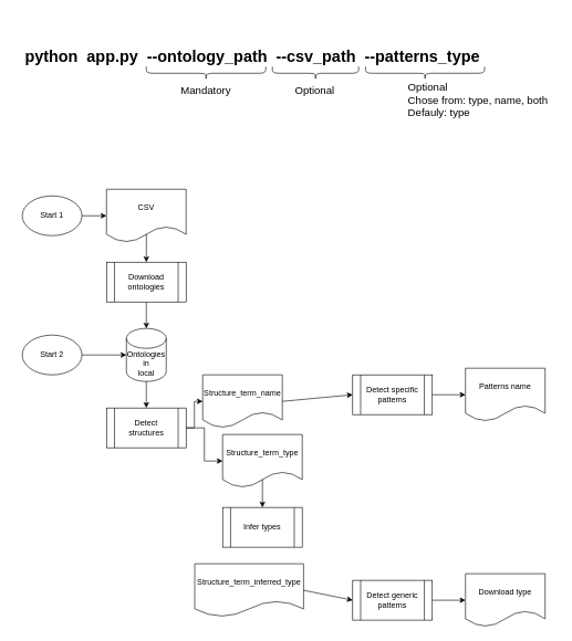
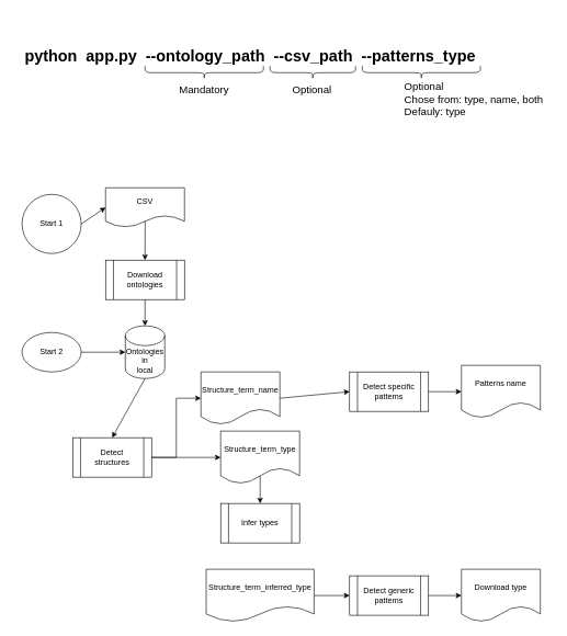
- <mxCell id="24" value="Start 1" style="ellipse;whiteSpace=wrap;html=1;" parent="1" vertex="1"><mxGeometry x="33" y="295" width="90" height="60" as="geometry" /></mxCell>
+ <mxCell id="24" value="Start 1" style="ellipse;whiteSpace=wrap;html=1;" parent="1" vertex="1"><mxGeometry x="33" y="295" width="90" height="90" as="geometry" /></mxCell>
- <mxCell id="3" value="CSV" style="shape=document;whiteSpace=wrap;html=1;boundedLbl=1;" parent="1" vertex="1"><mxGeometry x="160" y="285" width="120" height="80" as="geometry" /></mxCell>
+ <mxCell id="3" value="CSV" style="shape=document;whiteSpace=wrap;html=1;boundedLbl=1;" parent="1" vertex="1"><mxGeometry x="160" y="285" width="120" height="60" as="geometry" /></mxCell>
- <mxCell id="9" value="Detect&lt;br&gt;structures" style="shape=process;whiteSpace=wrap;html=1;backgroundOutline=1;" parent="1" vertex="1"><mxGeometry x="160" y="615" width="120" height="60" as="geometry" /></mxCell>
+ <mxCell id="9" value="Detect&lt;br&gt;structures" style="shape=process;whiteSpace=wrap;html=1;backgroundOutline=1;" parent="1" vertex="1"><mxGeometry x="110" y="665" width="120" height="60" as="geometry" /></mxCell>
- <mxCell id="15" value="Structure_term_inferred_type" style="shape=document;whiteSpace=wrap;html=1;boundedLbl=1;" parent="1" vertex="1"><mxGeometry x="293" y="850" width="164" height="80" as="geometry" /></mxCell>
+ <mxCell id="15" value="Structure_term_inferred_type" style="shape=document;whiteSpace=wrap;html=1;boundedLbl=1;" parent="1" vertex="1"><mxGeometry x="313" y="865" width="164" height="80" as="geometry" /></mxCell>
